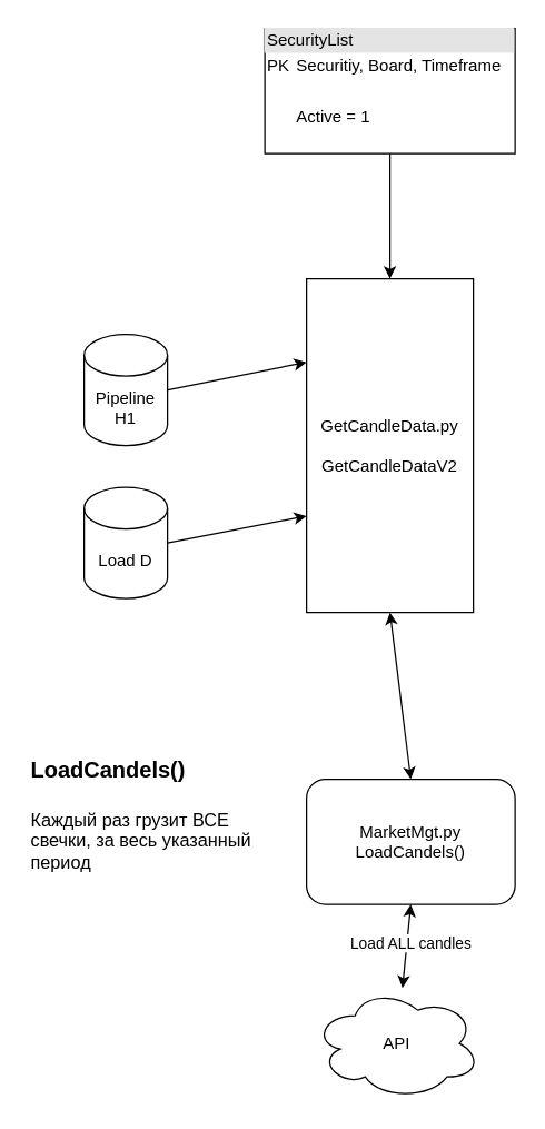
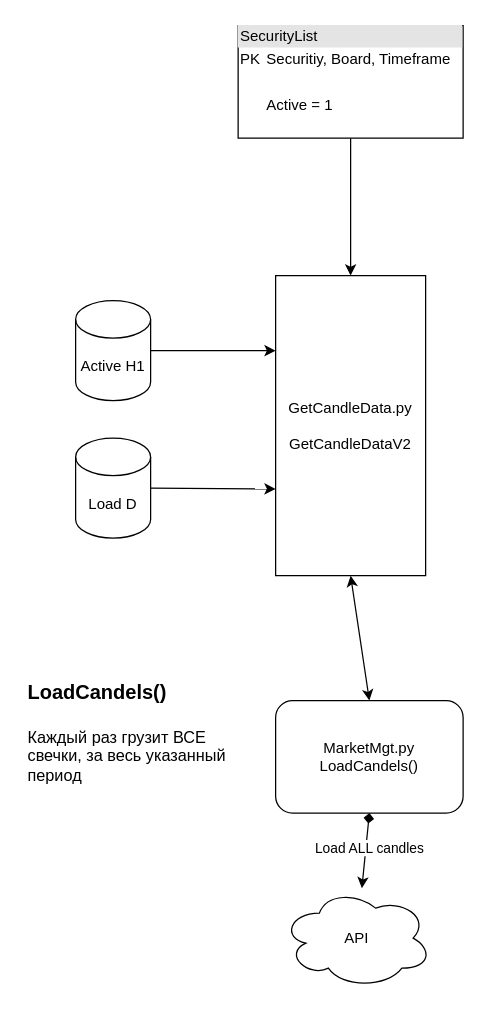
- <mxCell id="2" value="Pipeline H1" style="shape=cylinder3;whiteSpace=wrap;html=1;boundedLbl=1;backgroundOutline=1;size=15;" vertex="1" parent="1"><mxGeometry x="60" y="240" width="60" height="80" as="geometry" /></mxCell>
+ <mxCell id="2" value="Active H1" style="shape=cylinder3;whiteSpace=wrap;html=1;boundedLbl=1;backgroundOutline=1;size=15;" vertex="1" parent="1"><mxGeometry x="60" y="240" width="60" height="80" as="geometry" /></mxCell>
- <mxCell id="4" value="GetCandleData.py&lt;div&gt;&lt;br&gt;&lt;/div&gt;&lt;div&gt;GetCandleDataV2&lt;/div&gt;" style="rounded=0;whiteSpace=wrap;html=1;" vertex="1" parent="1"><mxGeometry x="220" y="200" width="120" height="240" as="geometry" /></mxCell>
+ <mxCell id="4" value="GetCandleData.py&lt;div&gt;&lt;br&gt;&lt;/div&gt;&lt;div&gt;GetCandleDataV2&lt;/div&gt;" style="rounded=0;whiteSpace=wrap;html=1;" vertex="1" parent="1"><mxGeometry x="220" y="220" width="120" height="240" as="geometry" /></mxCell>
- <mxCell id="10" value="" style="endArrow=classic;startArrow=classic;html=1;rounded=0;entryX=0.5;entryY=1;entryDx=0;entryDy=0;" edge="1" parent="1" source="9" target="13"><mxGeometry width="50" height="50" relative="1" as="geometry"><mxPoint x="230" y="510" as="sourcePoint" /><mxPoint x="310" y="490" as="targetPoint" /></mxGeometry></mxCell>
+ <mxCell id="10" value="" style="endArrow=diamond;startArrow=classic;html=1;rounded=0;entryX=0.5;entryY=1;entryDx=0;entryDy=0;" edge="1" parent="1" source="9" target="13"><mxGeometry width="50" height="50" relative="1" as="geometry"><mxPoint x="230" y="510" as="sourcePoint" /><mxPoint x="310" y="490" as="targetPoint" /></mxGeometry></mxCell>
